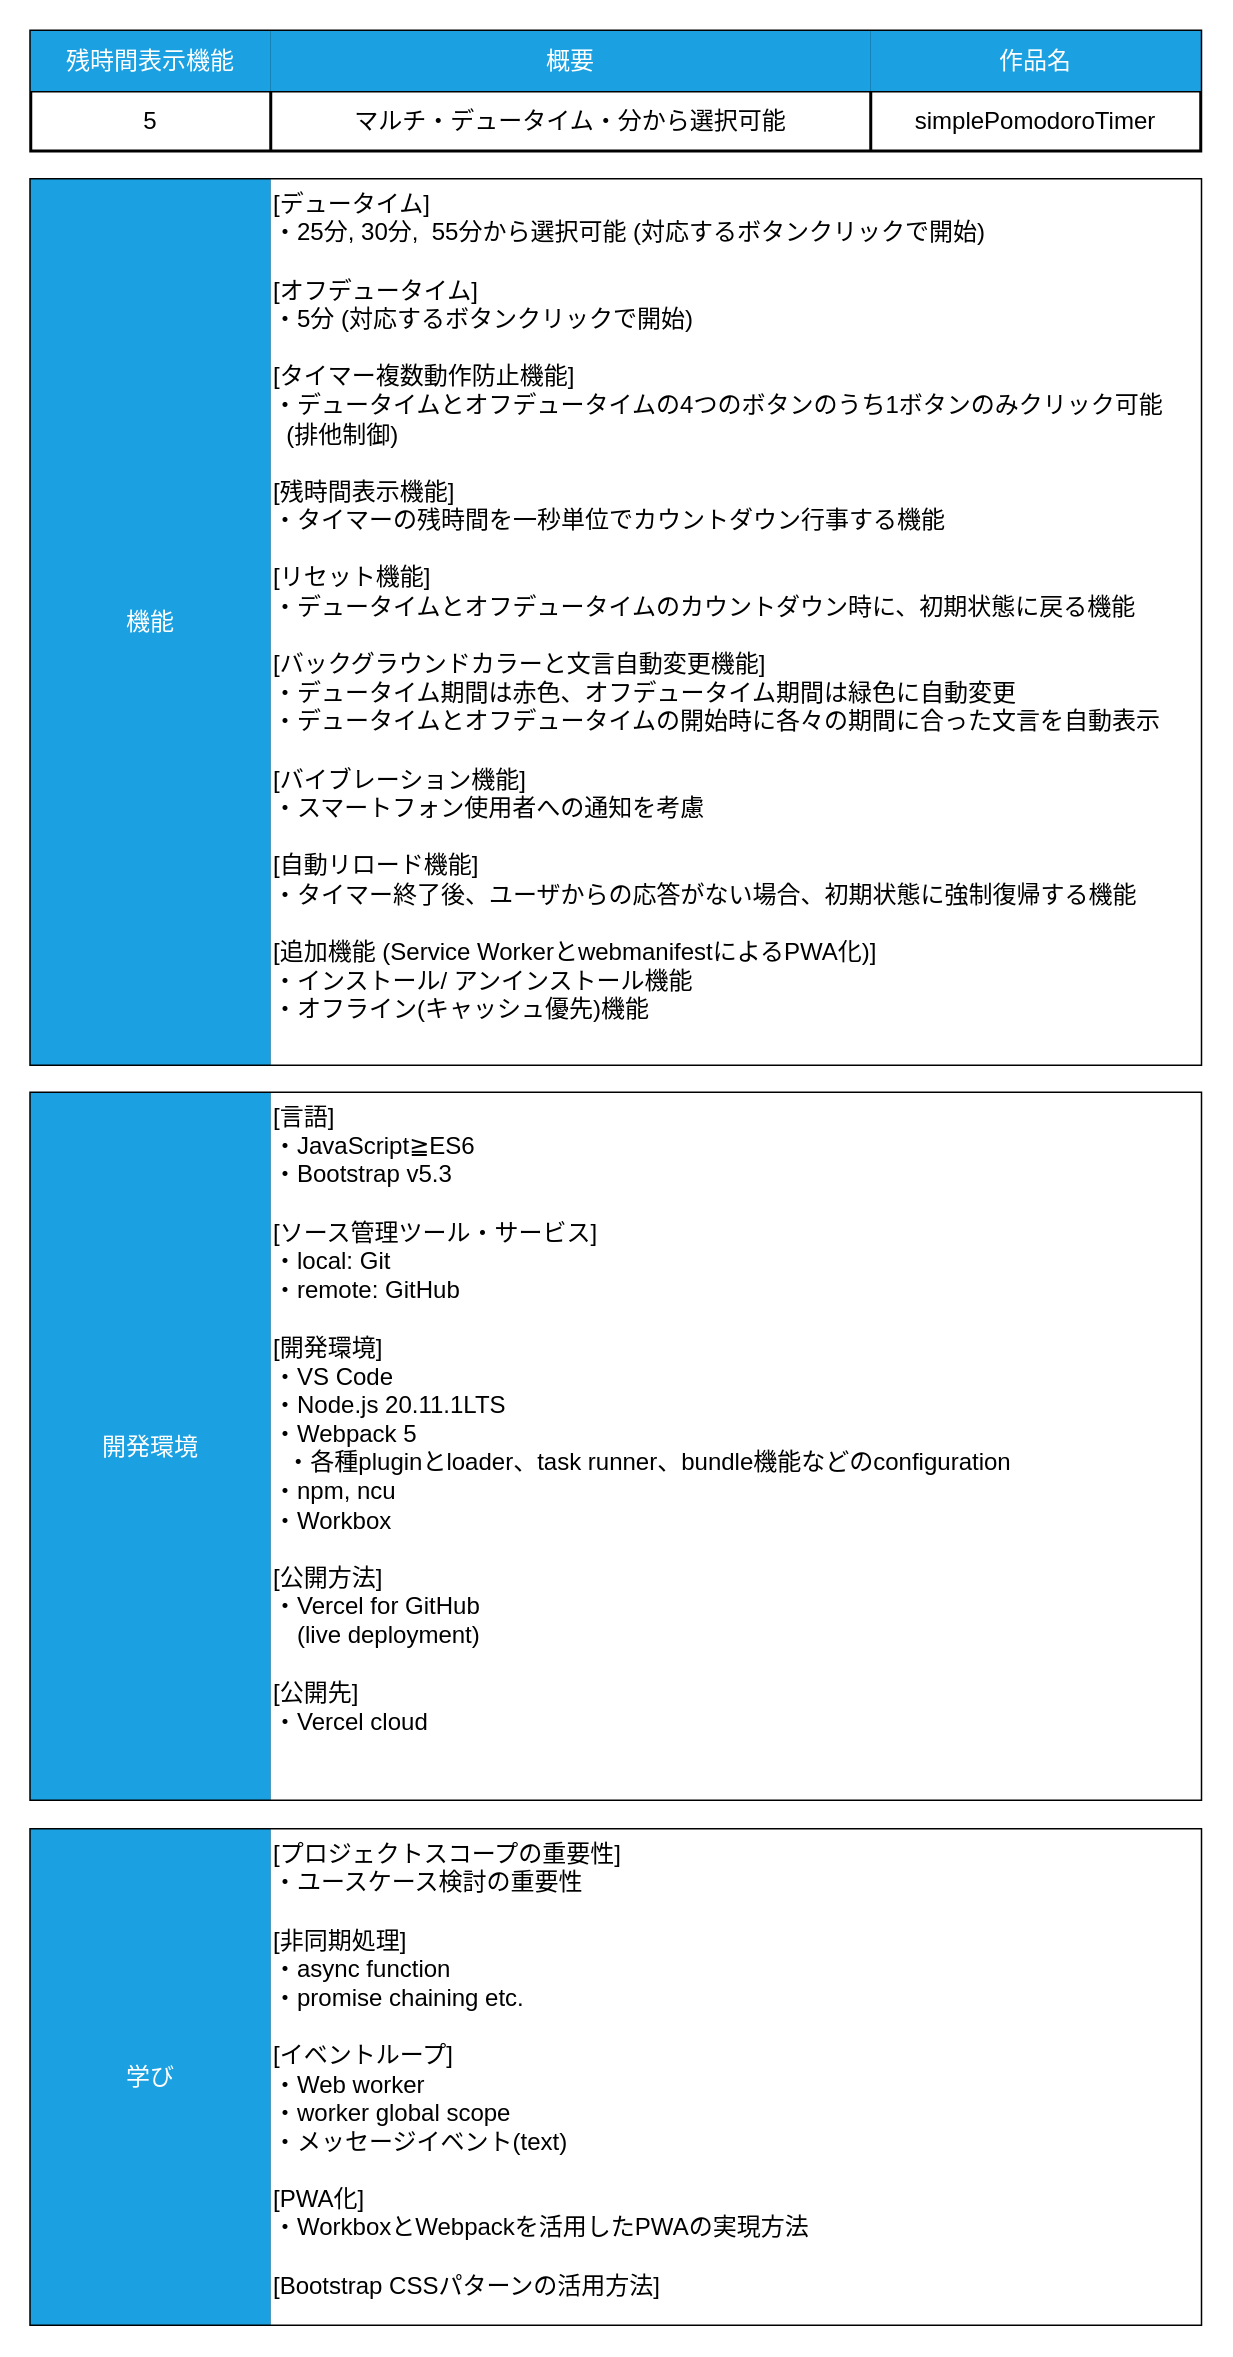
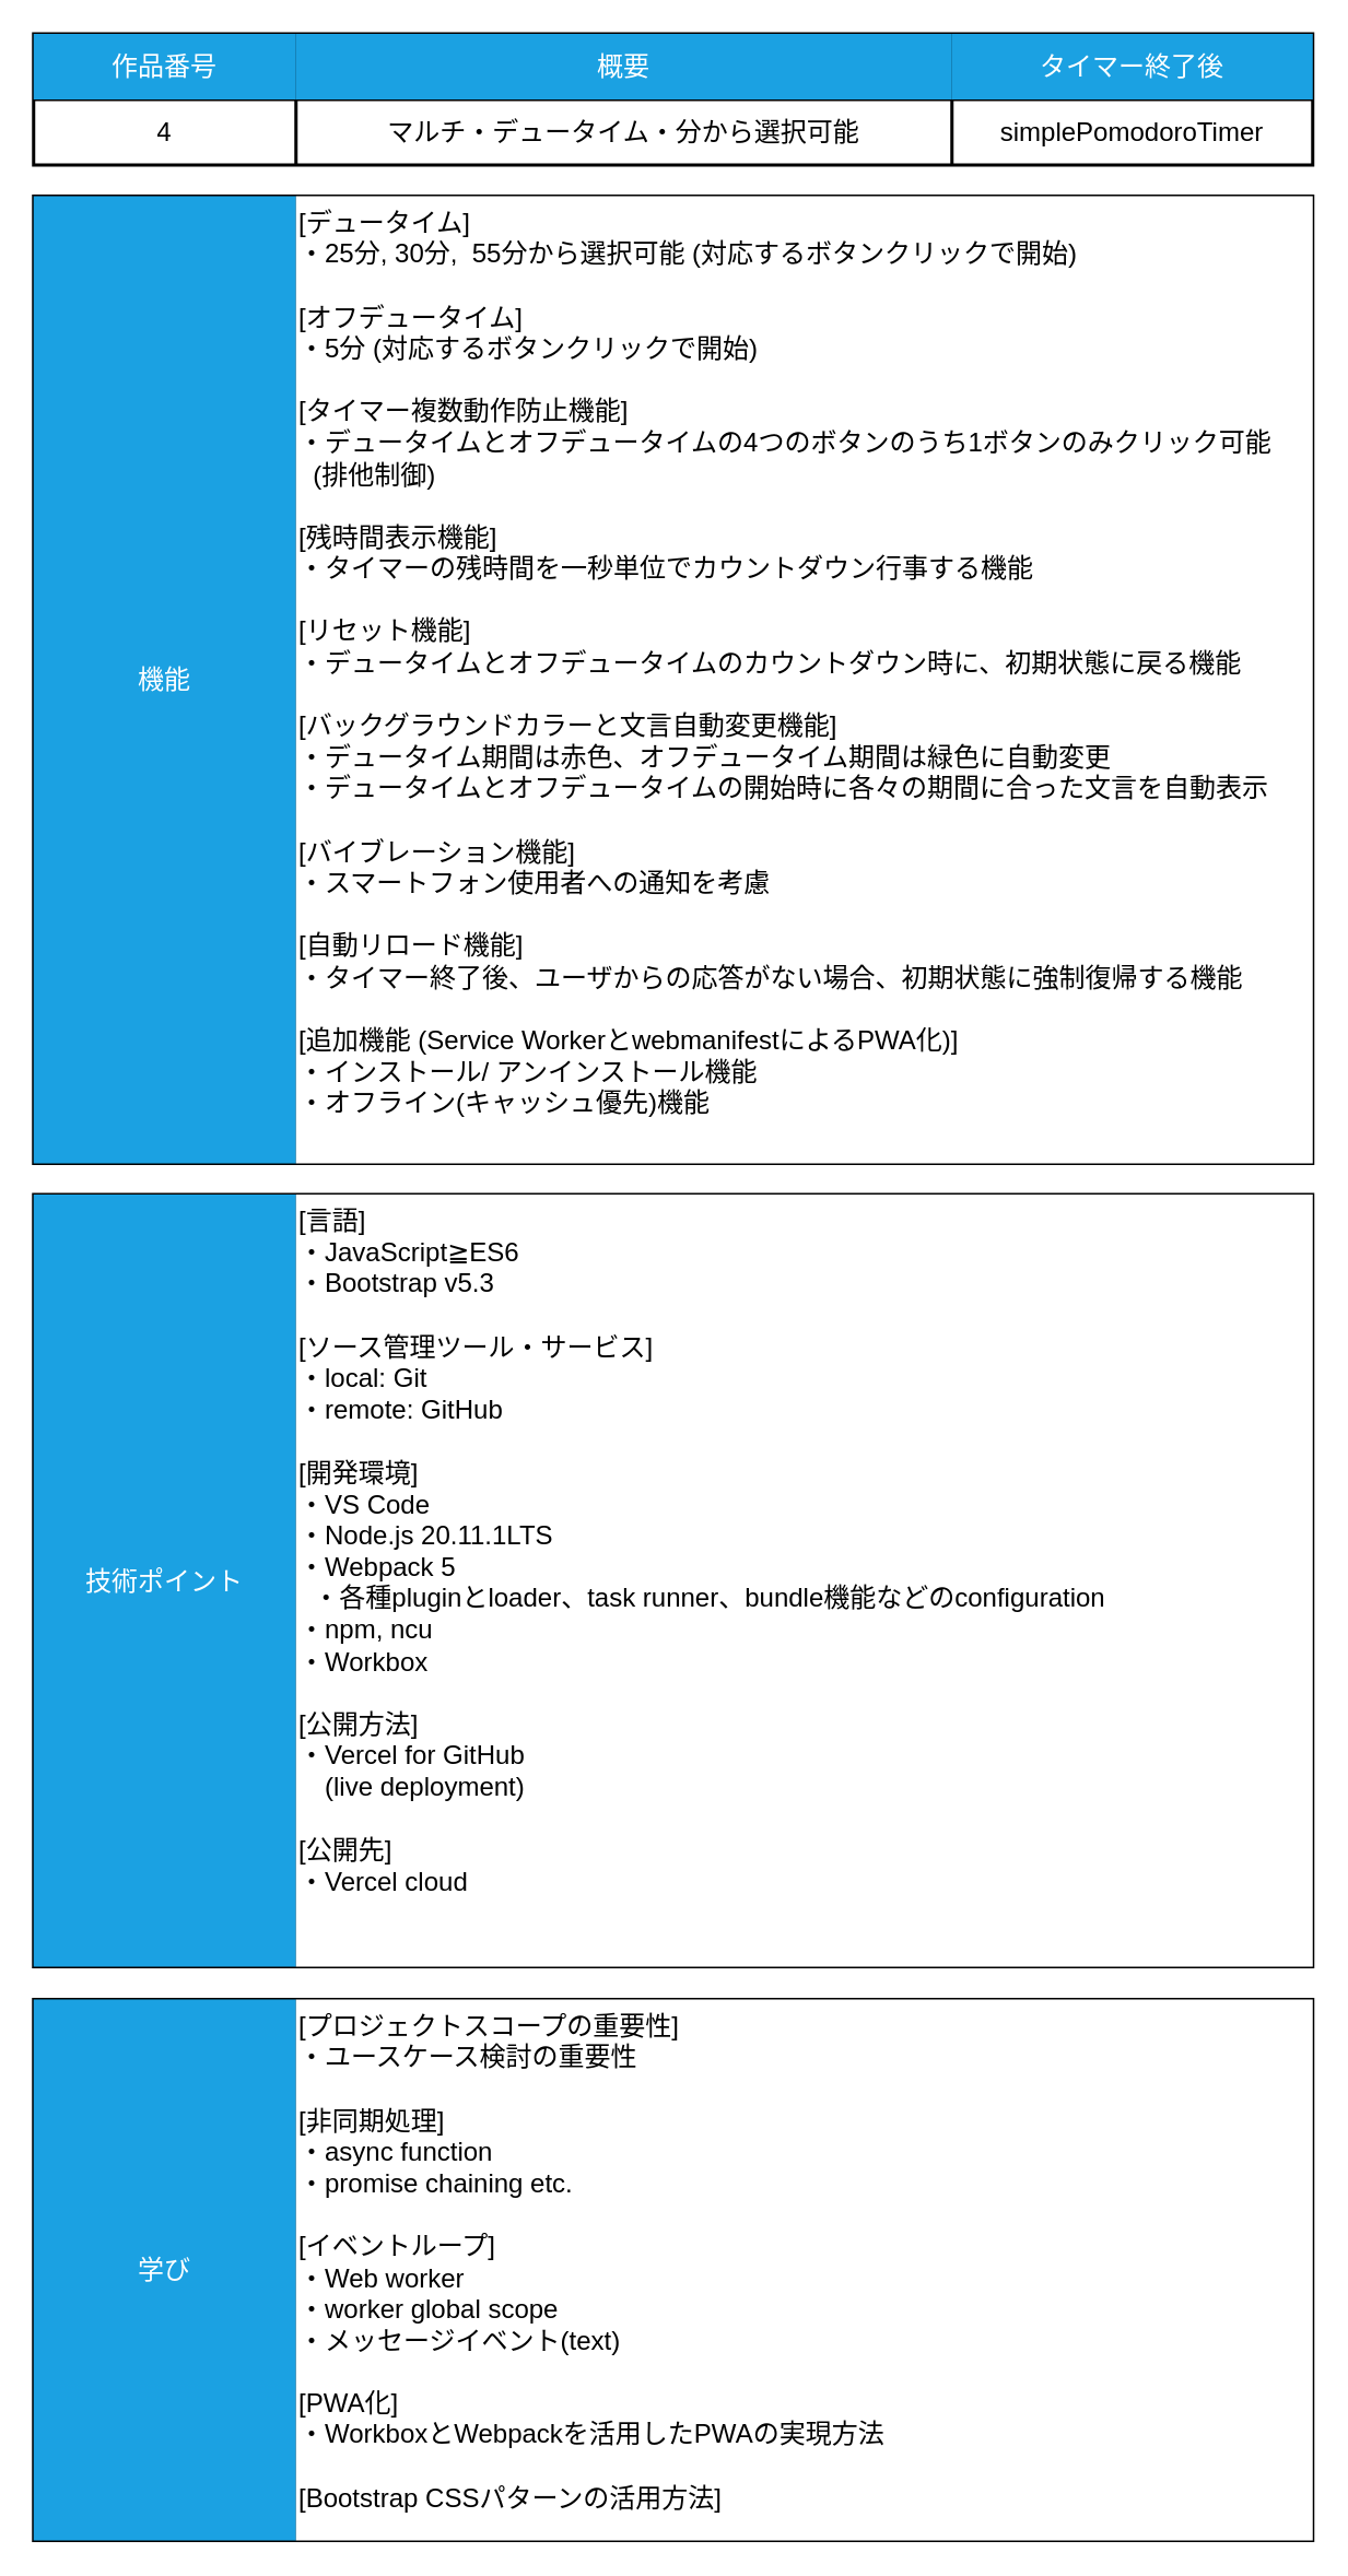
- <mxCell id="4" value="残時間表示機能" style="shape=partialRectangle;html=1;whiteSpace=wrap;connectable=0;overflow=hidden;fillColor=#1ba1e2;top=0;left=0;bottom=0;right=0;pointerEvents=1;fontColor=#ffffff;strokeColor=#006EAF;strokeWidth=2;fontSize=16;perimeterSpacing=2;" parent="3" vertex="1"><mxGeometry width="160" height="40" as="geometry"><mxRectangle width="160" height="40" as="alternateBounds" /></mxGeometry></mxCell>
+ <mxCell id="4" value="作品番号" style="shape=partialRectangle;html=1;whiteSpace=wrap;connectable=0;overflow=hidden;fillColor=#1ba1e2;top=0;left=0;bottom=0;right=0;pointerEvents=1;fontColor=#ffffff;strokeColor=#006EAF;strokeWidth=2;fontSize=16;perimeterSpacing=2;" parent="3" vertex="1"><mxGeometry width="160" height="40" as="geometry"><mxRectangle width="160" height="40" as="alternateBounds" /></mxGeometry></mxCell>
- <mxCell id="6" value="作品名" style="shape=partialRectangle;html=1;whiteSpace=wrap;connectable=0;overflow=hidden;fillColor=#1ba1e2;top=0;left=0;bottom=0;right=0;pointerEvents=1;fontColor=#ffffff;strokeColor=none;strokeWidth=2;fontSize=16;perimeterSpacing=2;" parent="3" vertex="1"><mxGeometry x="560" width="220" height="40" as="geometry"><mxRectangle width="220" height="40" as="alternateBounds" /></mxGeometry></mxCell>
+ <mxCell id="6" value="タイマー終了後" style="shape=partialRectangle;html=1;whiteSpace=wrap;connectable=0;overflow=hidden;fillColor=#1ba1e2;top=0;left=0;bottom=0;right=0;pointerEvents=1;fontColor=#ffffff;strokeColor=none;strokeWidth=2;fontSize=16;perimeterSpacing=2;" parent="3" vertex="1"><mxGeometry x="560" width="220" height="40" as="geometry"><mxRectangle width="220" height="40" as="alternateBounds" /></mxGeometry></mxCell>
- <mxCell id="8" value="5" style="shape=partialRectangle;html=1;whiteSpace=wrap;connectable=0;overflow=hidden;fillColor=none;top=0;left=0;bottom=0;right=0;pointerEvents=1;strokeWidth=2;fontSize=16;perimeterSpacing=2;" parent="7" vertex="1"><mxGeometry width="160" height="40" as="geometry"><mxRectangle width="160" height="40" as="alternateBounds" /></mxGeometry></mxCell>
+ <mxCell id="8" value="4" style="shape=partialRectangle;html=1;whiteSpace=wrap;connectable=0;overflow=hidden;fillColor=none;top=0;left=0;bottom=0;right=0;pointerEvents=1;strokeWidth=2;fontSize=16;perimeterSpacing=2;" parent="7" vertex="1"><mxGeometry width="160" height="40" as="geometry"><mxRectangle width="160" height="40" as="alternateBounds" /></mxGeometry></mxCell>
- <mxCell id="17" value="開発環境" style="shape=partialRectangle;html=1;whiteSpace=wrap;connectable=0;overflow=hidden;fillColor=#1ba1e2;top=0;left=0;bottom=0;right=0;pointerEvents=1;fontColor=#ffffff;strokeColor=#000000;strokeWidth=2;fontSize=16;perimeterSpacing=2;" parent="16" vertex="1"><mxGeometry width="160" height="471" as="geometry"><mxRectangle width="160" height="471" as="alternateBounds" /></mxGeometry></mxCell>
+ <mxCell id="17" value="技術ポイント" style="shape=partialRectangle;html=1;whiteSpace=wrap;connectable=0;overflow=hidden;fillColor=#1ba1e2;top=0;left=0;bottom=0;right=0;pointerEvents=1;fontColor=#ffffff;strokeColor=#000000;strokeWidth=2;fontSize=16;perimeterSpacing=2;" parent="16" vertex="1"><mxGeometry width="160" height="471" as="geometry"><mxRectangle width="160" height="471" as="alternateBounds" /></mxGeometry></mxCell>
